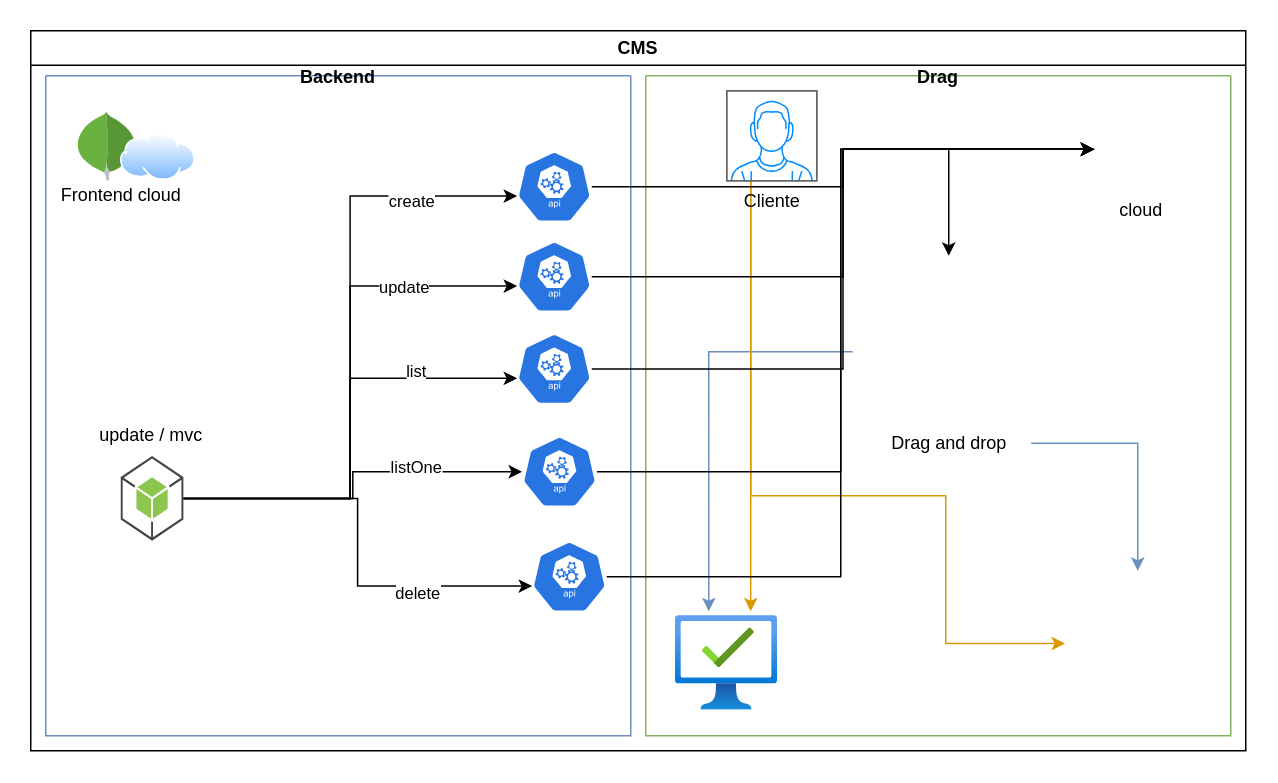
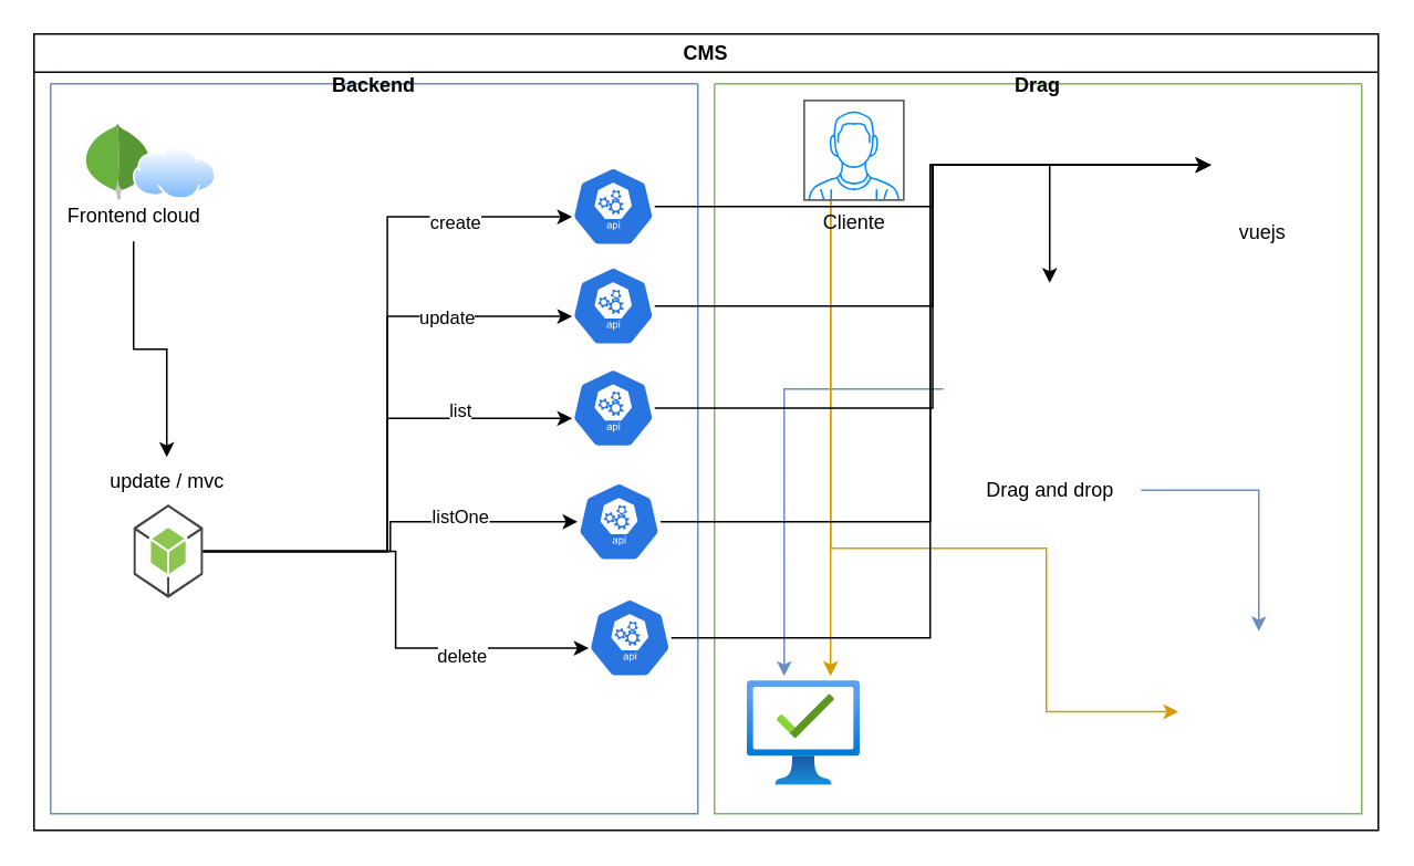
- <mxCell id="36" value="cloud" style="text;html=1;align=center;verticalAlign=middle;resizable=0;points=[];autosize=1;strokeColor=none;fillColor=none;" vertex="1" parent="1"><mxGeometry x="735" y="125" width="50" height="30" as="geometry" /></mxCell>
+ <mxCell id="36" value="vuejs" style="text;html=1;align=center;verticalAlign=middle;resizable=0;points=[];autosize=1;strokeColor=none;fillColor=none;" vertex="1" parent="1"><mxGeometry x="735" y="125" width="50" height="30" as="geometry" /></mxCell>
+ <mxCell id="34" style="edgeStyle=orthogonalEdgeStyle;rounded=0;orthogonalLoop=1;jettySize=auto;html=1;" edge="1" parent="1" source="35" target="33"><mxGeometry relative="1" as="geometry" /></mxCell>
